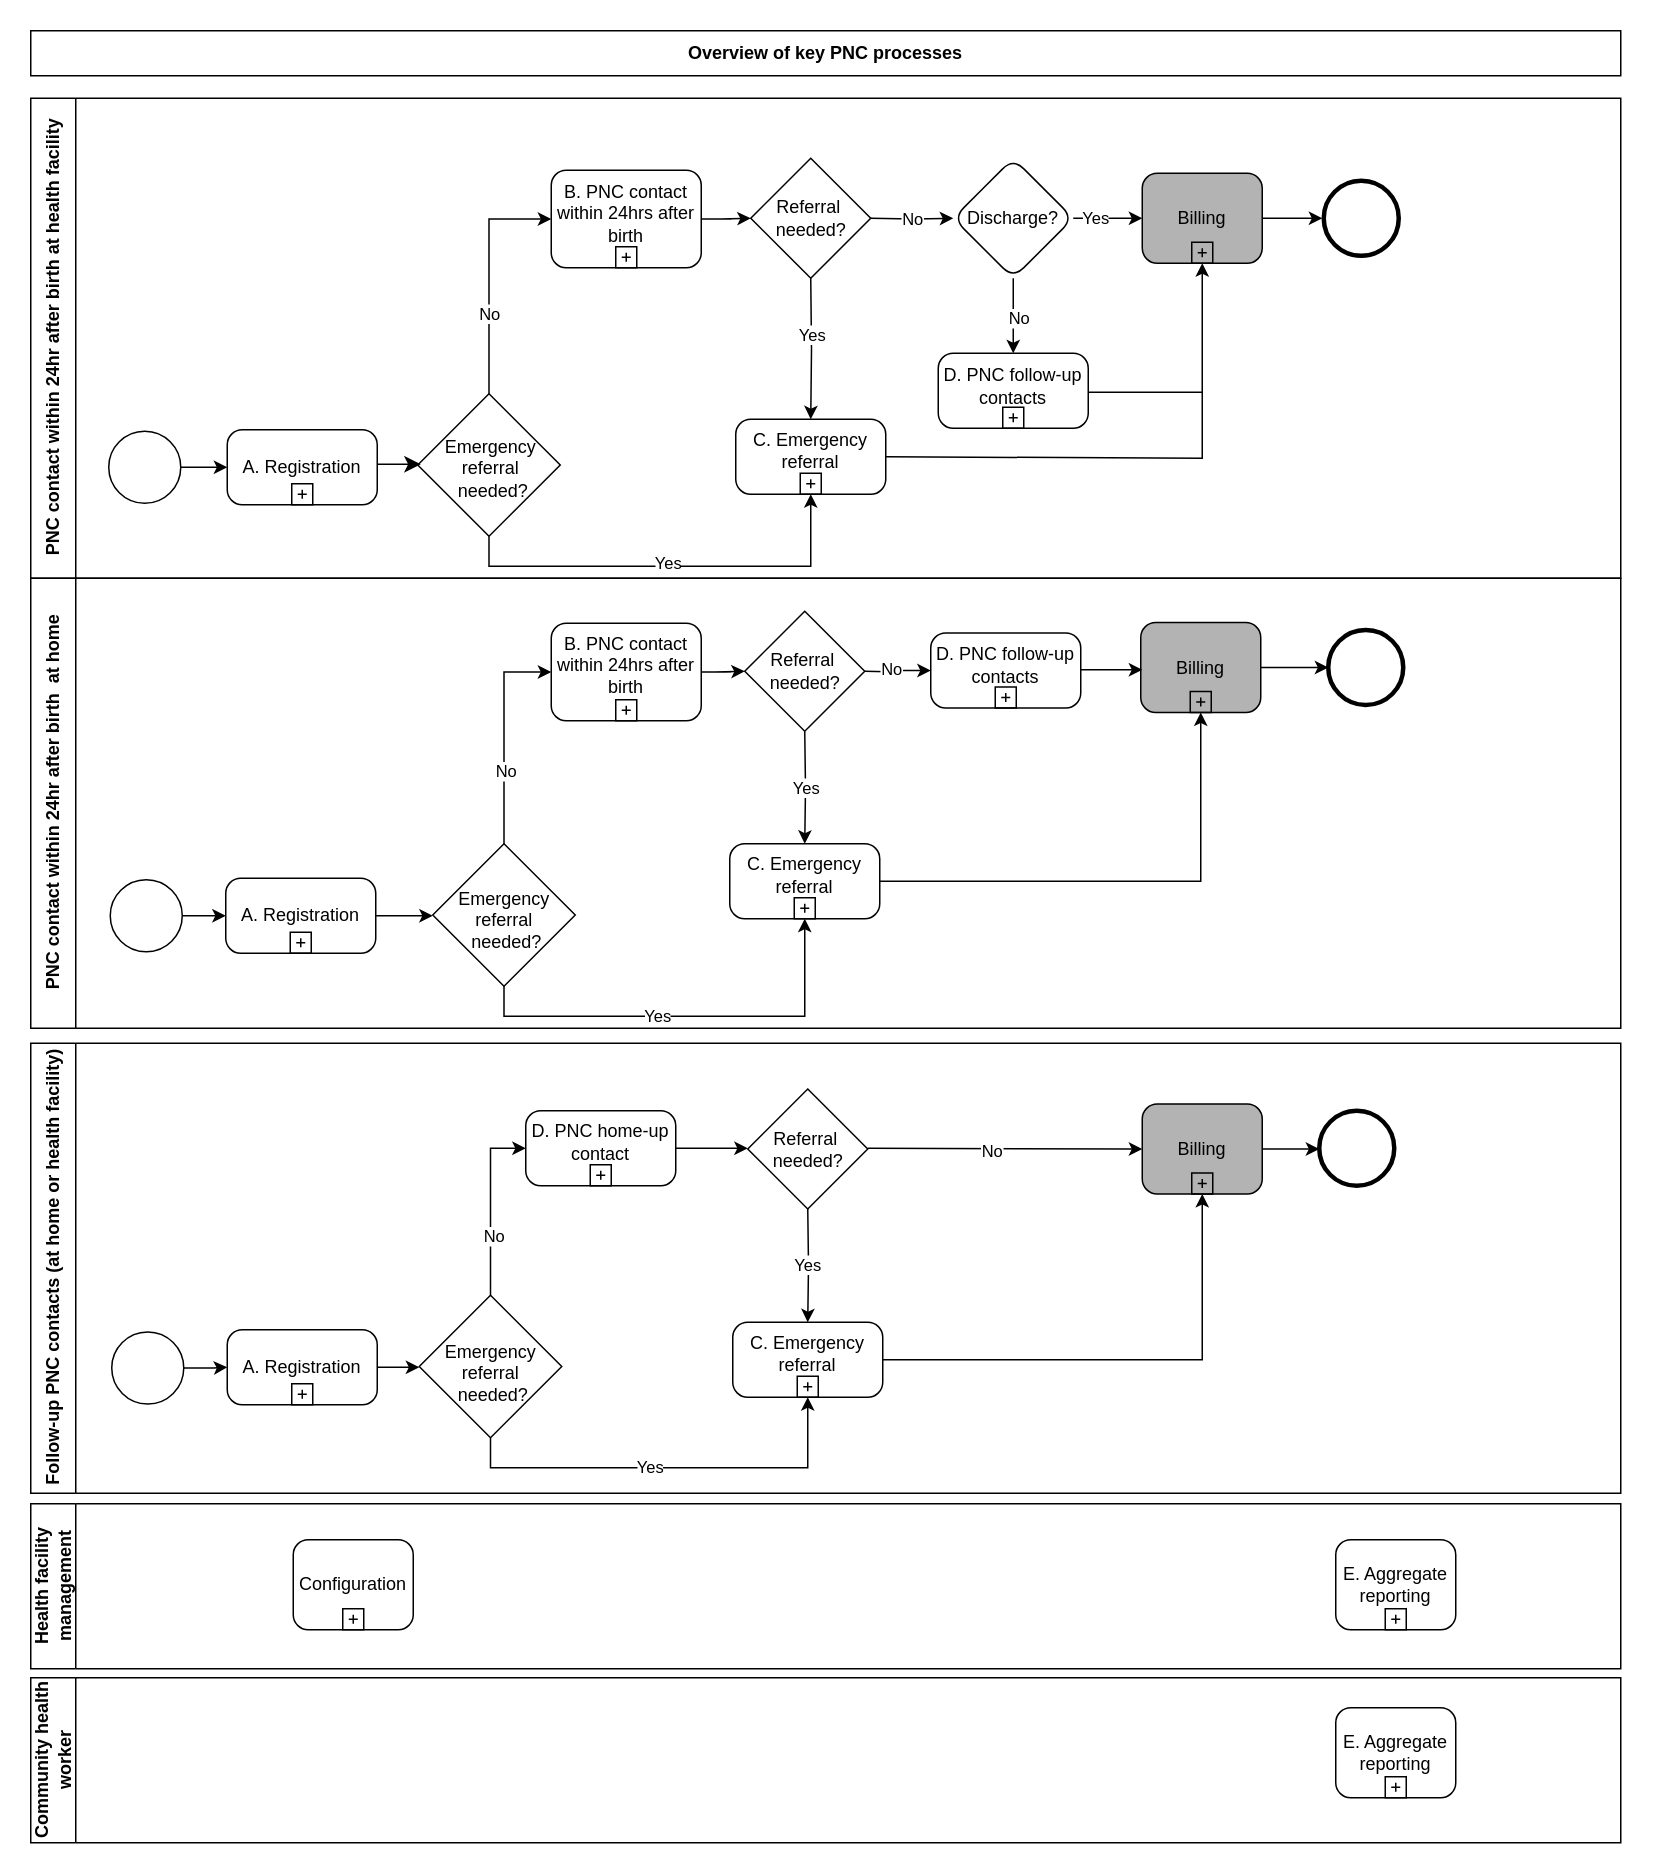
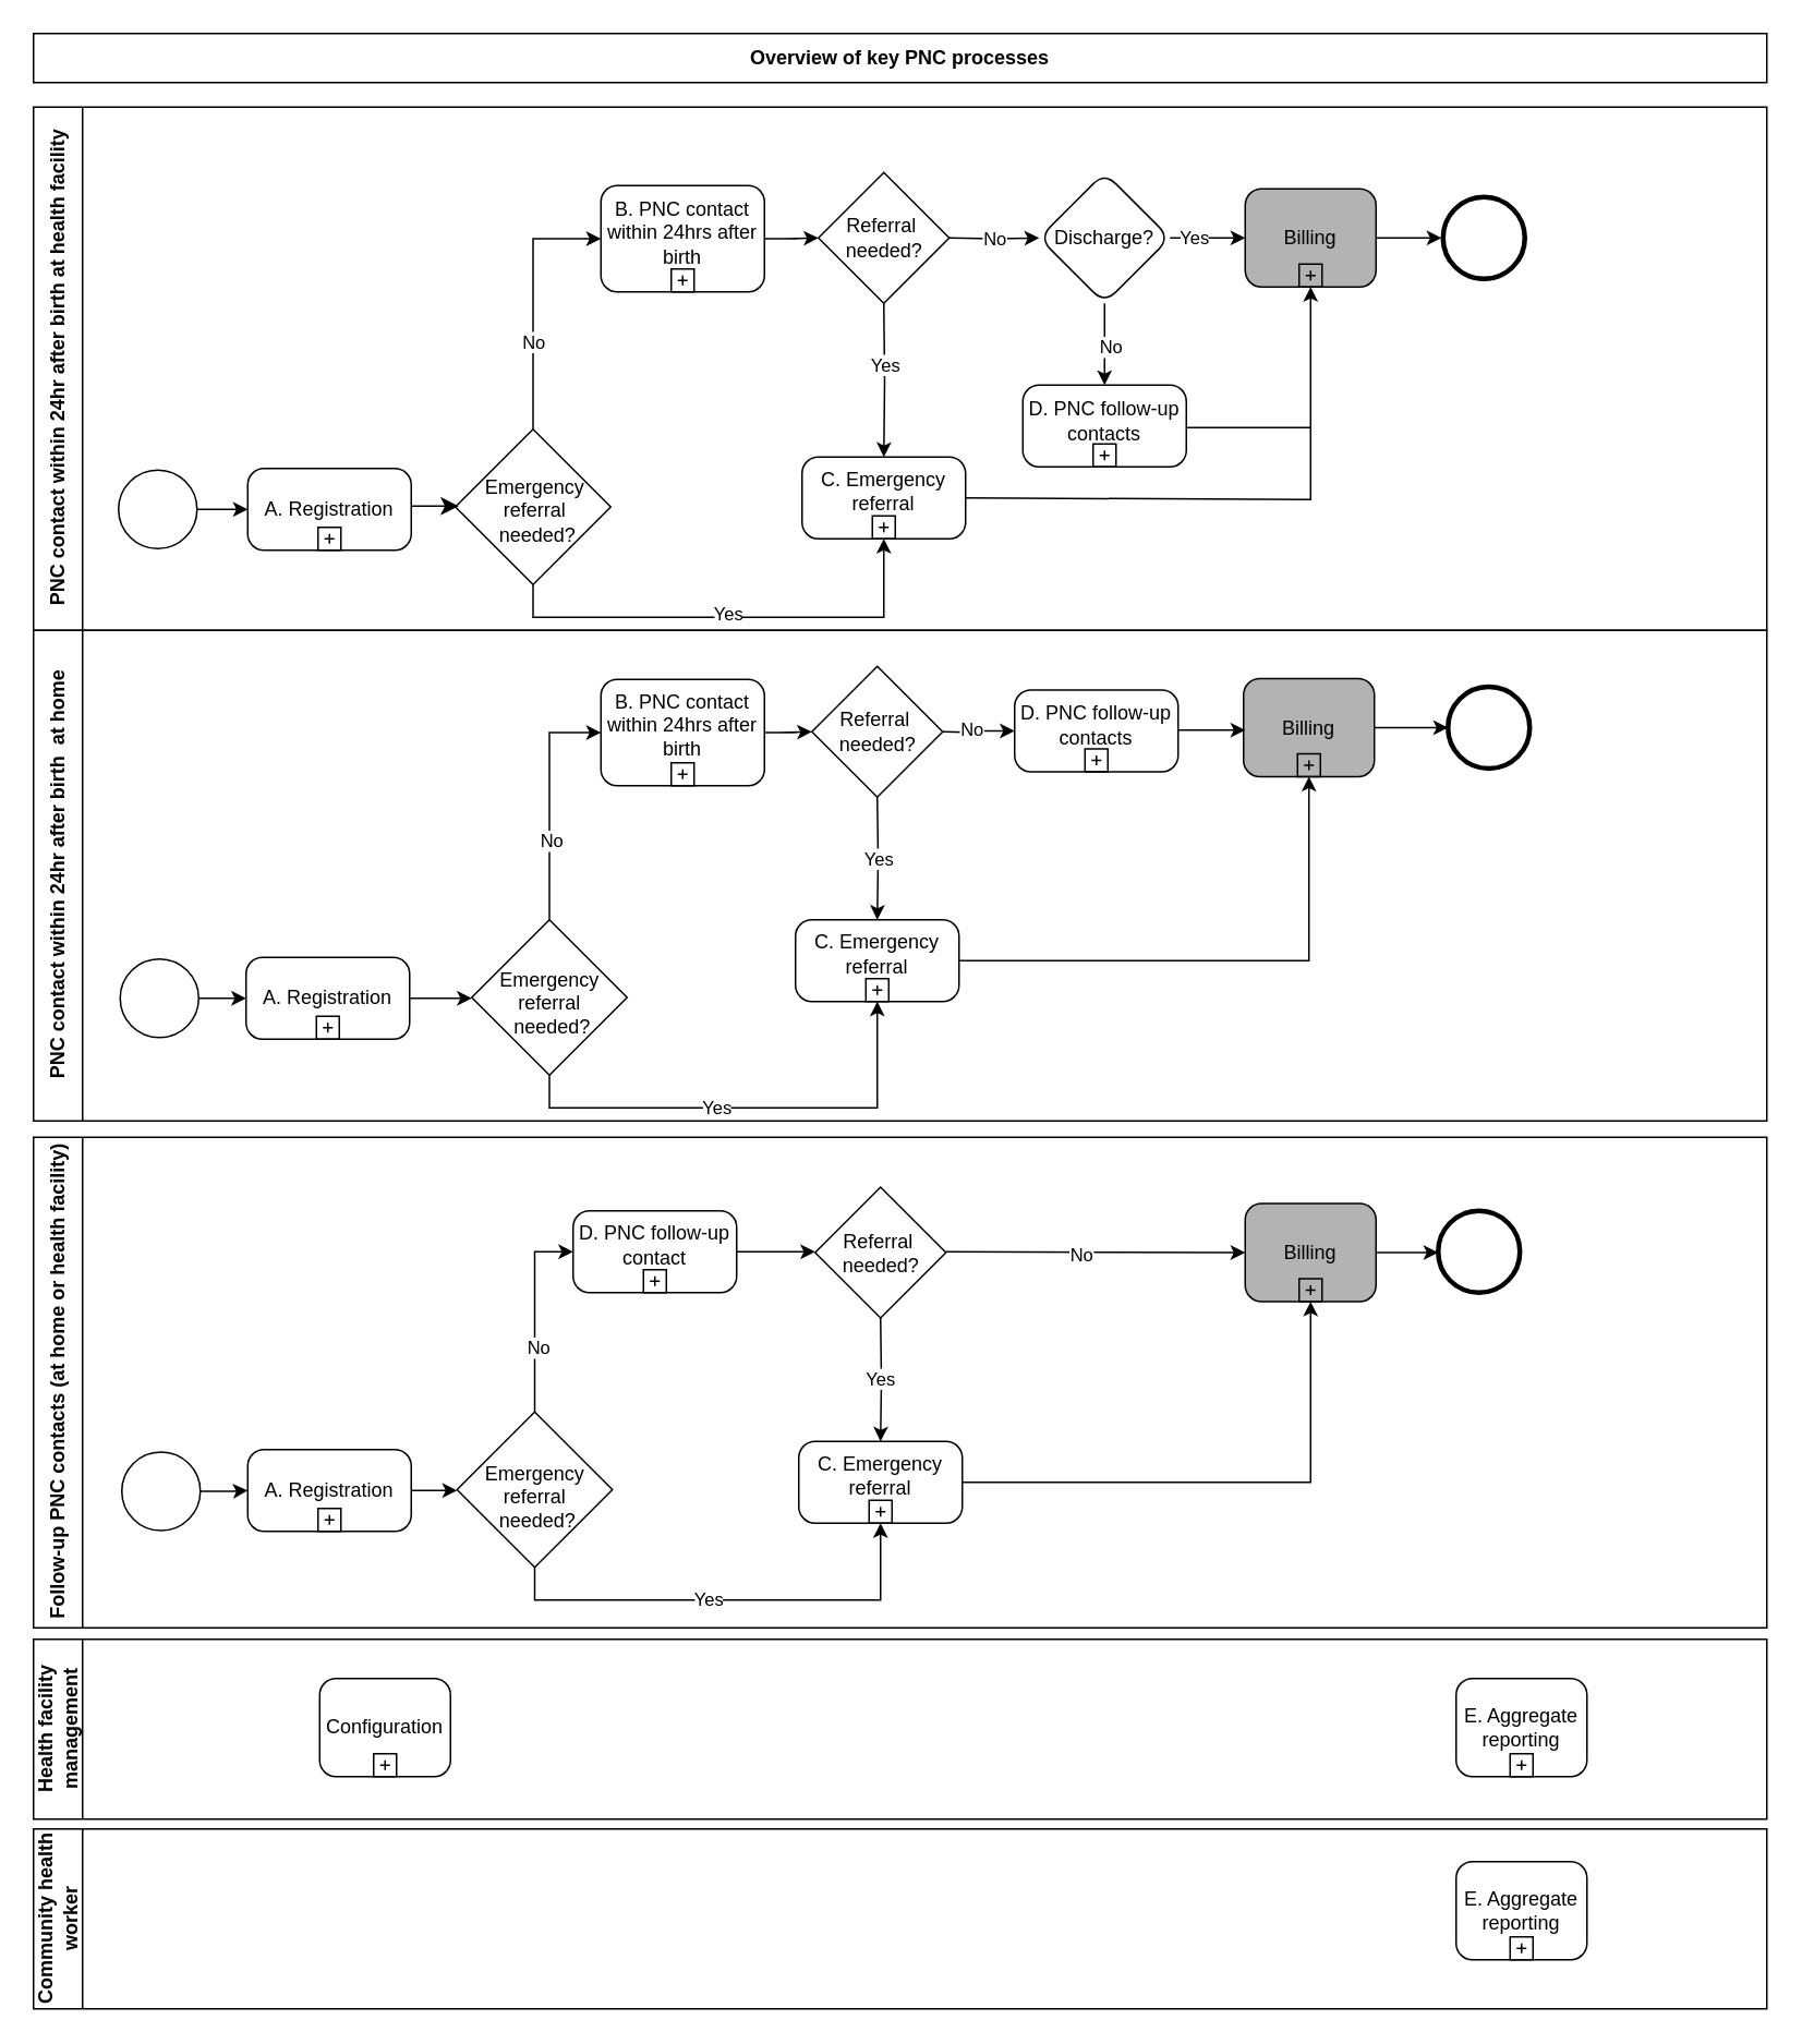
- <mxCell id="33" value="D. PNC home-up contact" style="rounded=1;whiteSpace=wrap;html=1;points=[[0.25,0,0],[0.5,0,0],[0.75,0,0],[1,0.25,0],[1,0.5,0],[1,0.75,0],[0.75,1,0],[0.5,1,0],[0.25,1,0],[0,0.75,0],[0,0.5,0],[0,0.25,0]];shape=mxgraph.bpmn.task;rectStyle=rounded;size=10;container=1;expand=0;collapsible=0;taskMarker=abstract;isLoopSub=1;spacingTop=-8;" parent="32" vertex="1"><mxGeometry width="100" height="50" as="geometry" /></mxCell>
+ <mxCell id="33" value="D. PNC follow-up contact" style="rounded=1;whiteSpace=wrap;html=1;points=[[0.25,0,0],[0.5,0,0],[0.75,0,0],[1,0.25,0],[1,0.5,0],[1,0.75,0],[0.75,1,0],[0.5,1,0],[0.25,1,0],[0,0.75,0],[0,0.5,0],[0,0.25,0]];shape=mxgraph.bpmn.task;rectStyle=rounded;size=10;container=1;expand=0;collapsible=0;taskMarker=abstract;isLoopSub=1;spacingTop=-8;" parent="32" vertex="1"><mxGeometry width="100" height="50" as="geometry" /></mxCell>
